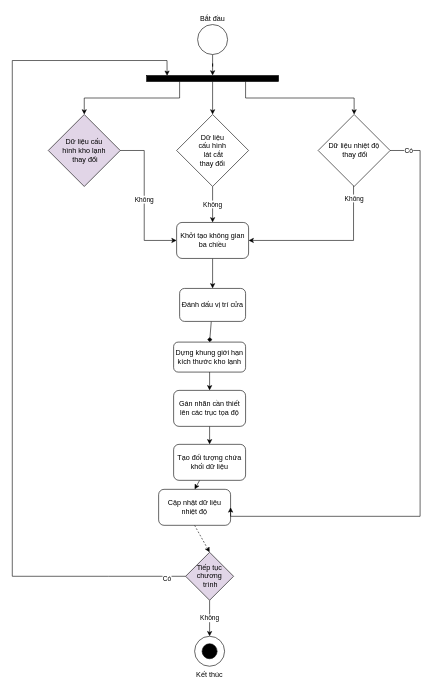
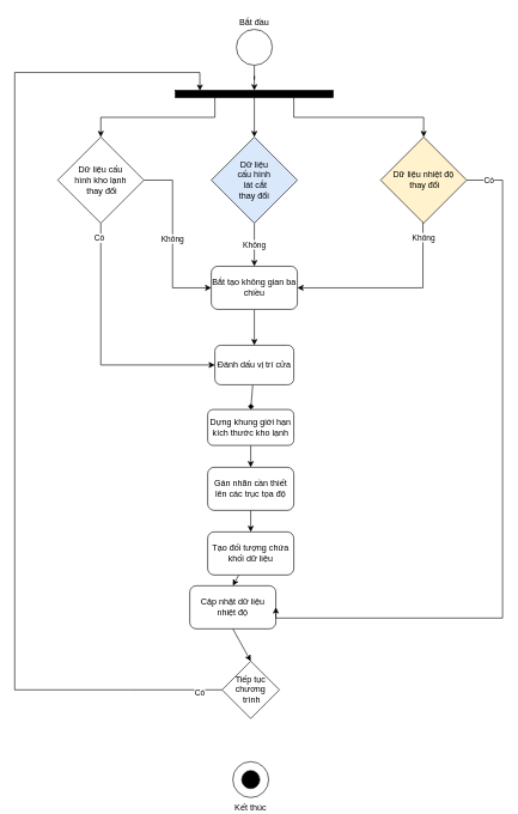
- <mxCell id="19" value="Dữ liệu cấu &lt;br&gt;hình kho lạnh&lt;br&gt;&amp;nbsp;thay đổi" style="rhombus;whiteSpace=wrap;html=1;strokeColor=#000000;strokeWidth=1;fillColor=#e1d5e7;" vertex="1" parent="1"><mxGeometry x="80" y="190" width="120" height="120" as="geometry" /></mxCell>
+ <mxCell id="19" value="Dữ liệu cấu &lt;br&gt;hình kho lạnh&lt;br&gt;&amp;nbsp;thay đổi" style="rhombus;whiteSpace=wrap;html=1;strokeColor=#000000;strokeWidth=1;fillColor=#FFFFFF;" vertex="1" parent="1"><mxGeometry x="80" y="190" width="120" height="120" as="geometry" /></mxCell>
- <mxCell id="29" value="Dữ liệu &lt;br&gt;cấu hình&lt;br&gt;&amp;nbsp;lát cắt &lt;br&gt;thay đổi" style="rhombus;whiteSpace=wrap;html=1;strokeColor=#000000;strokeWidth=1;fillColor=#FFFFFF;" vertex="1" parent="1"><mxGeometry x="294" y="190" width="120" height="120" as="geometry" /></mxCell>
+ <mxCell id="29" value="Dữ liệu &lt;br&gt;cấu hình&lt;br&gt;&amp;nbsp;lát cắt &lt;br&gt;thay đổi" style="rhombus;whiteSpace=wrap;html=1;strokeColor=#000000;strokeWidth=1;fillColor=#dae8fc;" vertex="1" parent="1"><mxGeometry x="294" y="190" width="120" height="120" as="geometry" /></mxCell>
- <mxCell id="27" value="Dữ liệu nhiệt độ&lt;br&gt;&amp;nbsp;thay đổi" style="rhombus;whiteSpace=wrap;html=1;strokeColor=#000000;strokeWidth=1;fillColor=#FFFFFF;" vertex="1" parent="1"><mxGeometry x="530" y="190" width="120" height="120" as="geometry" /></mxCell>
+ <mxCell id="27" value="Dữ liệu nhiệt độ&lt;br&gt;&amp;nbsp;thay đổi" style="rhombus;whiteSpace=wrap;html=1;strokeColor=#000000;strokeWidth=1;fillColor=#fff2cc;" vertex="1" parent="1"><mxGeometry x="530" y="190" width="120" height="120" as="geometry" /></mxCell>
+ <mxCell id="17" style="edgeStyle=orthogonalEdgeStyle;rounded=0;orthogonalLoop=1;jettySize=auto;html=1;entryX=0;entryY=0.5;entryDx=0;entryDy=0;exitX=0.5;exitY=1;exitDx=0;exitDy=0;" edge="1" parent="1" source="19" target="5"><mxGeometry relative="1" as="geometry" /></mxCell>
+ <mxCell id="18" value="Có" style="edgeLabel;html=1;align=center;verticalAlign=middle;resizable=0;points=[];" vertex="1" connectable="0" parent="17"><mxGeometry x="-0.888" y="-3" relative="1" as="geometry"><mxPoint as="offset" /></mxGeometry></mxCell>
- <mxCell id="3" value="Khởi tạo không gian ba chiều" style="rounded=1;whiteSpace=wrap;html=1;" vertex="1" parent="1"><mxGeometry x="294" y="370" width="120" height="60" as="geometry" /></mxCell>
+ <mxCell id="3" value="Bắt tạo không gian ba chiều" style="rounded=1;whiteSpace=wrap;html=1;" vertex="1" parent="1"><mxGeometry x="294" y="370" width="120" height="60" as="geometry" /></mxCell>
- <mxCell id="12" style="edgeStyle=none;rounded=0;orthogonalLoop=1;jettySize=auto;html=1;exitX=0.5;exitY=1;exitDx=0;exitDy=0;entryX=0.5;entryY=0;entryDx=0;entryDy=0;dashed=1;" edge="1" parent="1" source="13" target="33"><mxGeometry relative="1" as="geometry" /></mxCell>
+ <mxCell id="12" style="edgeStyle=none;rounded=0;orthogonalLoop=1;jettySize=auto;html=1;exitX=0.5;exitY=1;exitDx=0;exitDy=0;entryX=0.5;entryY=0;entryDx=0;entryDy=0;" edge="1" parent="1" source="13" target="33"><mxGeometry relative="1" as="geometry" /></mxCell>
- <mxCell id="33" value="Tiếp tục chương&lt;br&gt;&amp;nbsp;trình" style="rhombus;whiteSpace=wrap;html=1;strokeColor=#000000;strokeWidth=1;fillColor=#e1d5e7;" vertex="1" parent="1"><mxGeometry x="309" y="920" width="80" height="80" as="geometry" /></mxCell>
+ <mxCell id="33" value="Tiếp tục chương&lt;br&gt;&amp;nbsp;trình" style="rhombus;whiteSpace=wrap;html=1;strokeColor=#000000;strokeWidth=1;fillColor=#FFFFFF;" vertex="1" parent="1"><mxGeometry x="309" y="920" width="80" height="80" as="geometry" /></mxCell>
- <mxCell id="32" value="Không" style="edgeStyle=none;rounded=0;orthogonalLoop=1;jettySize=auto;html=1;exitX=0.5;exitY=1;exitDx=0;exitDy=0;entryX=0.5;entryY=0;entryDx=0;entryDy=0;" edge="1" parent="1" source="33" target="35"><mxGeometry relative="1" as="geometry"><mxPoint x="349" y="1050" as="targetPoint" /></mxGeometry></mxCell>
